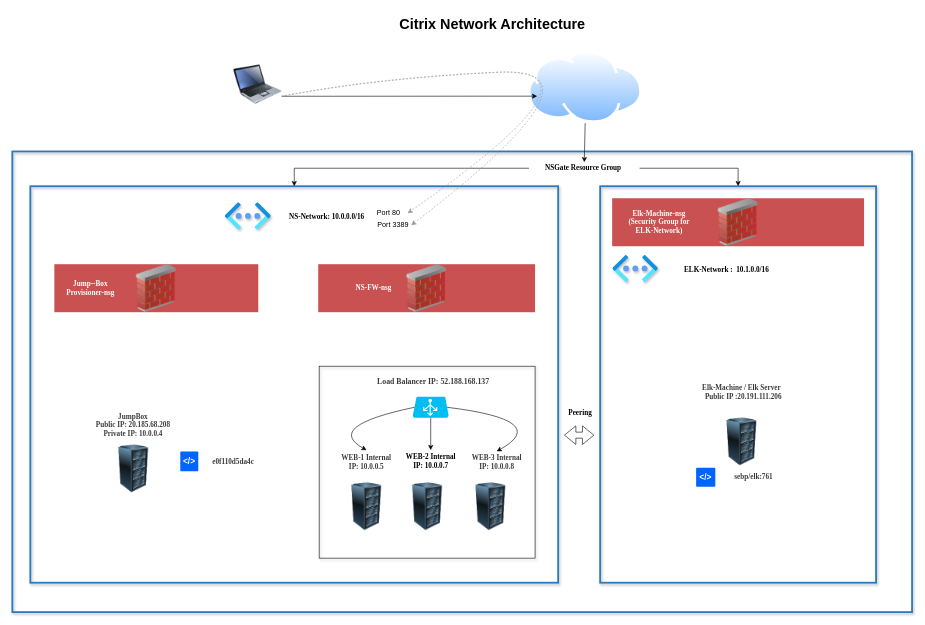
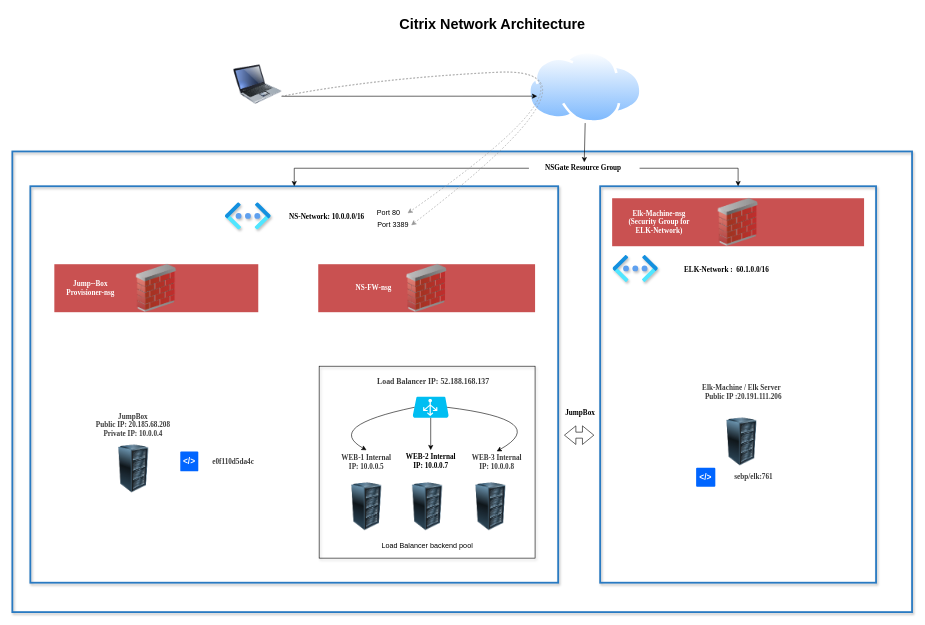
- <mxCell id="28" value="ELK-Network :&amp;nbsp; 10.1.0.0/16" style="text;html=1;strokeColor=none;fillColor=none;align=center;verticalAlign=middle;whiteSpace=wrap;rounded=0;fontFamily=Georgia;fontStyle=1" parent="1" vertex="1"><mxGeometry x="1116" y="439.37" width="190" height="20" as="geometry" /></mxCell>
+ <mxCell id="28" value="ELK-Network :&amp;nbsp; 60.1.0.0/16" style="text;html=1;strokeColor=none;fillColor=none;align=center;verticalAlign=middle;whiteSpace=wrap;rounded=0;fontFamily=Georgia;fontStyle=1" parent="1" vertex="1"><mxGeometry x="1116" y="439.37" width="190" height="20" as="geometry" /></mxCell>
- <mxCell id="17" value="Peering" style="text;html=1;strokeColor=none;fillColor=none;align=center;verticalAlign=middle;whiteSpace=wrap;rounded=0;shadow=1;fontFamily=Georgia;fontStyle=1" parent="1" vertex="1"><mxGeometry x="947" y="678" width="40" height="20" as="geometry" /></mxCell>
+ <mxCell id="17" value="JumpBox" style="text;html=1;strokeColor=none;fillColor=none;align=center;verticalAlign=middle;whiteSpace=wrap;rounded=0;shadow=1;fontFamily=Georgia;fontStyle=1" parent="1" vertex="1"><mxGeometry x="947" y="678" width="40" height="20" as="geometry" /></mxCell>
+ <mxCell id="32" value="Load Balancer backend pool" style="text;html=1;strokeColor=none;fillColor=none;align=center;verticalAlign=middle;whiteSpace=wrap;rounded=0;shadow=1;" parent="1" vertex="1"><mxGeometry x="627" y="900" width="170" height="20" as="geometry" /></mxCell>
